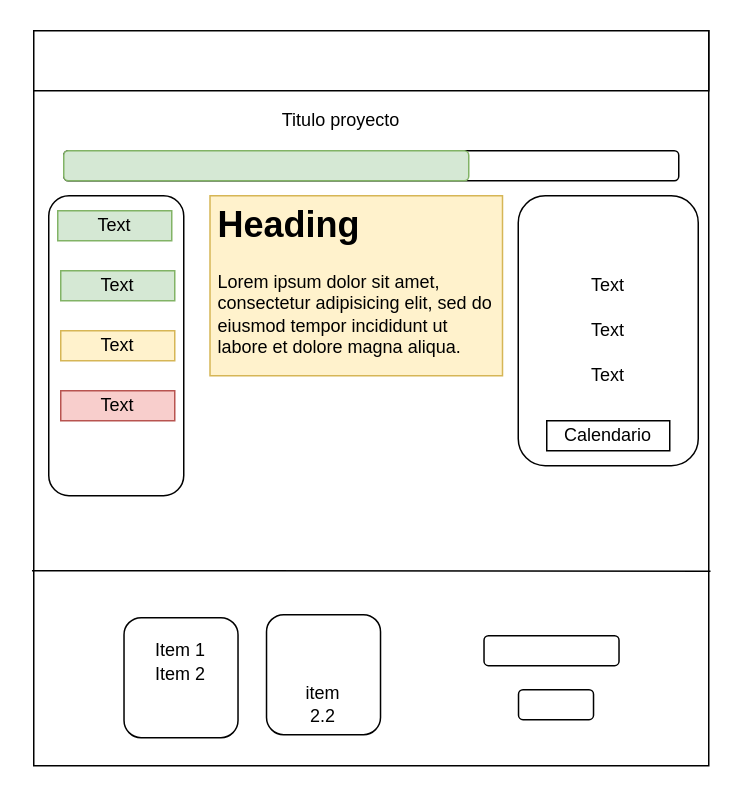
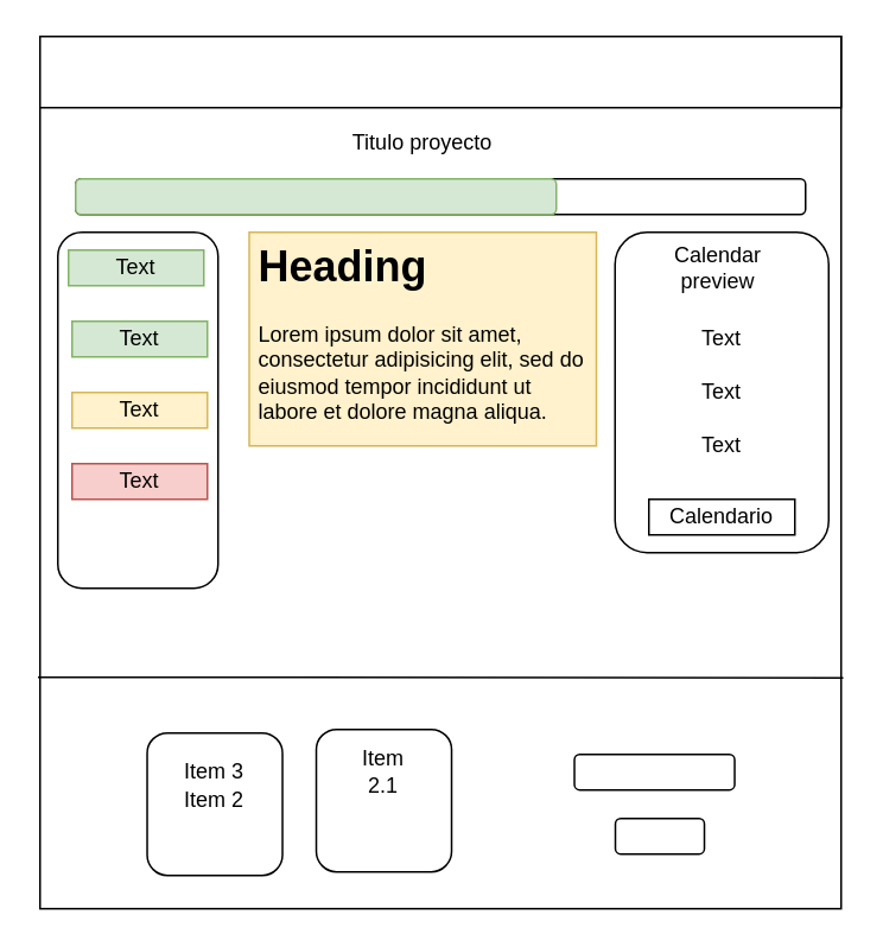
- <mxCell id="6" value="Titulo proyecto" style="text;html=1;strokeColor=none;fillColor=none;align=center;verticalAlign=middle;whiteSpace=wrap;rounded=0;" parent="1" vertex="1"><mxGeometry x="167" y="70" width="120" height="20" as="geometry" /></mxCell>
+ <mxCell id="6" value="Titulo proyecto" style="text;html=1;strokeColor=none;fillColor=none;align=center;verticalAlign=middle;whiteSpace=wrap;rounded=0;" parent="1" vertex="1"><mxGeometry x="177" y="70" width="120" height="20" as="geometry" /></mxCell>
+ <mxCell id="8" value="Calendar preview" style="text;html=1;strokeColor=none;fillColor=none;align=center;verticalAlign=middle;whiteSpace=wrap;rounded=0;" parent="1" vertex="1"><mxGeometry x="365" y="140" width="76" height="20" as="geometry" /></mxCell>
- <mxCell id="24" value="Item 1" style="text;html=1;strokeColor=none;fillColor=none;align=center;verticalAlign=middle;whiteSpace=wrap;rounded=0;" parent="1" vertex="1"><mxGeometry x="100.18" y="423.25" width="40" height="20" as="geometry" /></mxCell>
+ <mxCell id="24" value="Item 3" style="text;html=1;strokeColor=none;fillColor=none;align=center;verticalAlign=middle;whiteSpace=wrap;rounded=0;" parent="1" vertex="1"><mxGeometry x="100.18" y="423.25" width="40" height="20" as="geometry" /></mxCell>
+ <mxCell id="26" value="Item 2.1" style="text;html=1;strokeColor=none;fillColor=none;align=center;verticalAlign=middle;whiteSpace=wrap;rounded=0;" parent="1" vertex="1"><mxGeometry x="195.18" y="423.25" width="40" height="20" as="geometry" /></mxCell>
- <mxCell id="29" value="item 2.2" style="text;html=1;strokeColor=none;fillColor=none;align=center;verticalAlign=middle;whiteSpace=wrap;rounded=0;" vertex="1" parent="1"><mxGeometry x="195.18" y="459.25" width="40" height="20" as="geometry" /></mxCell>
